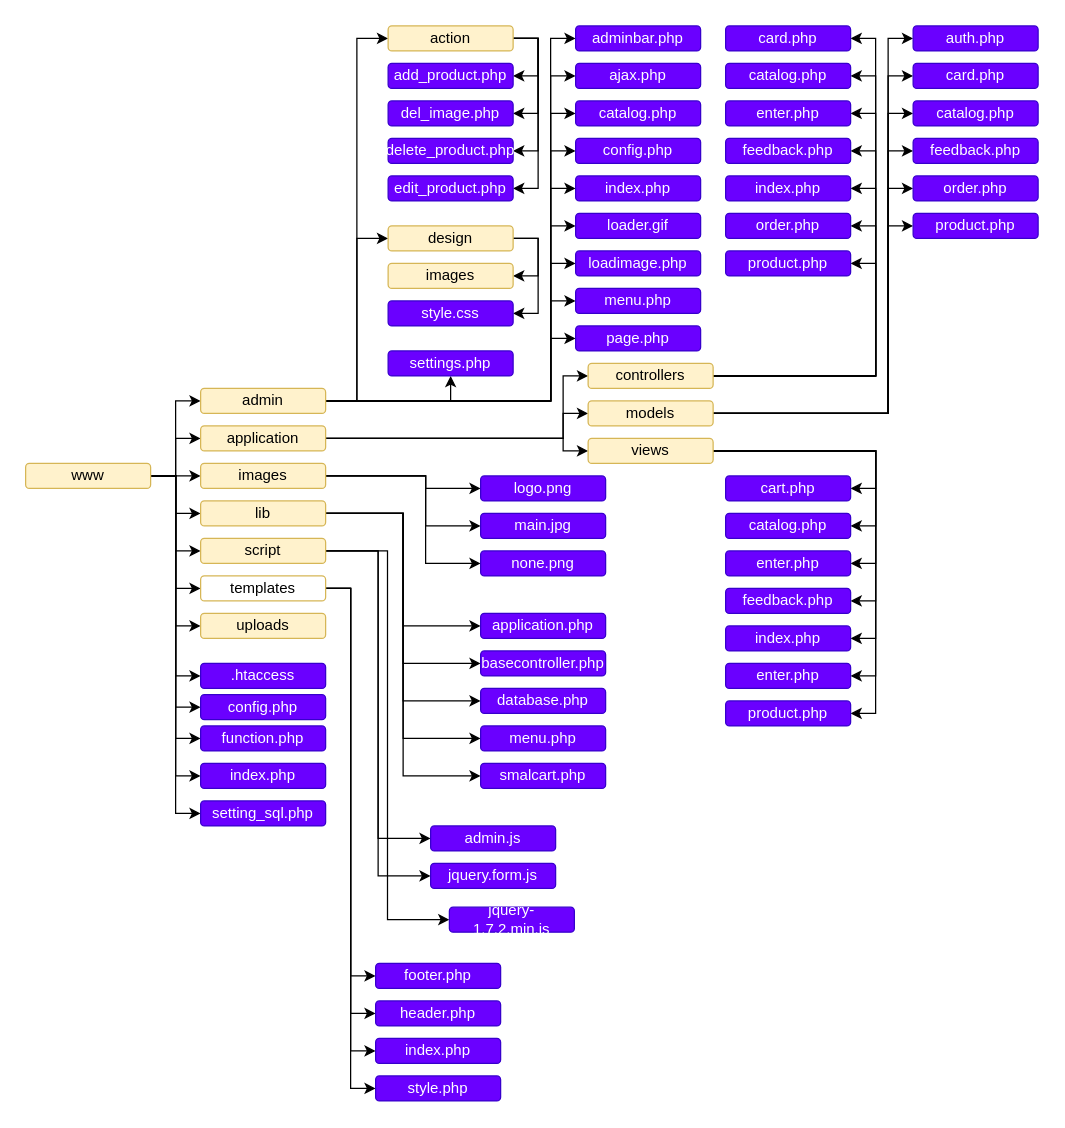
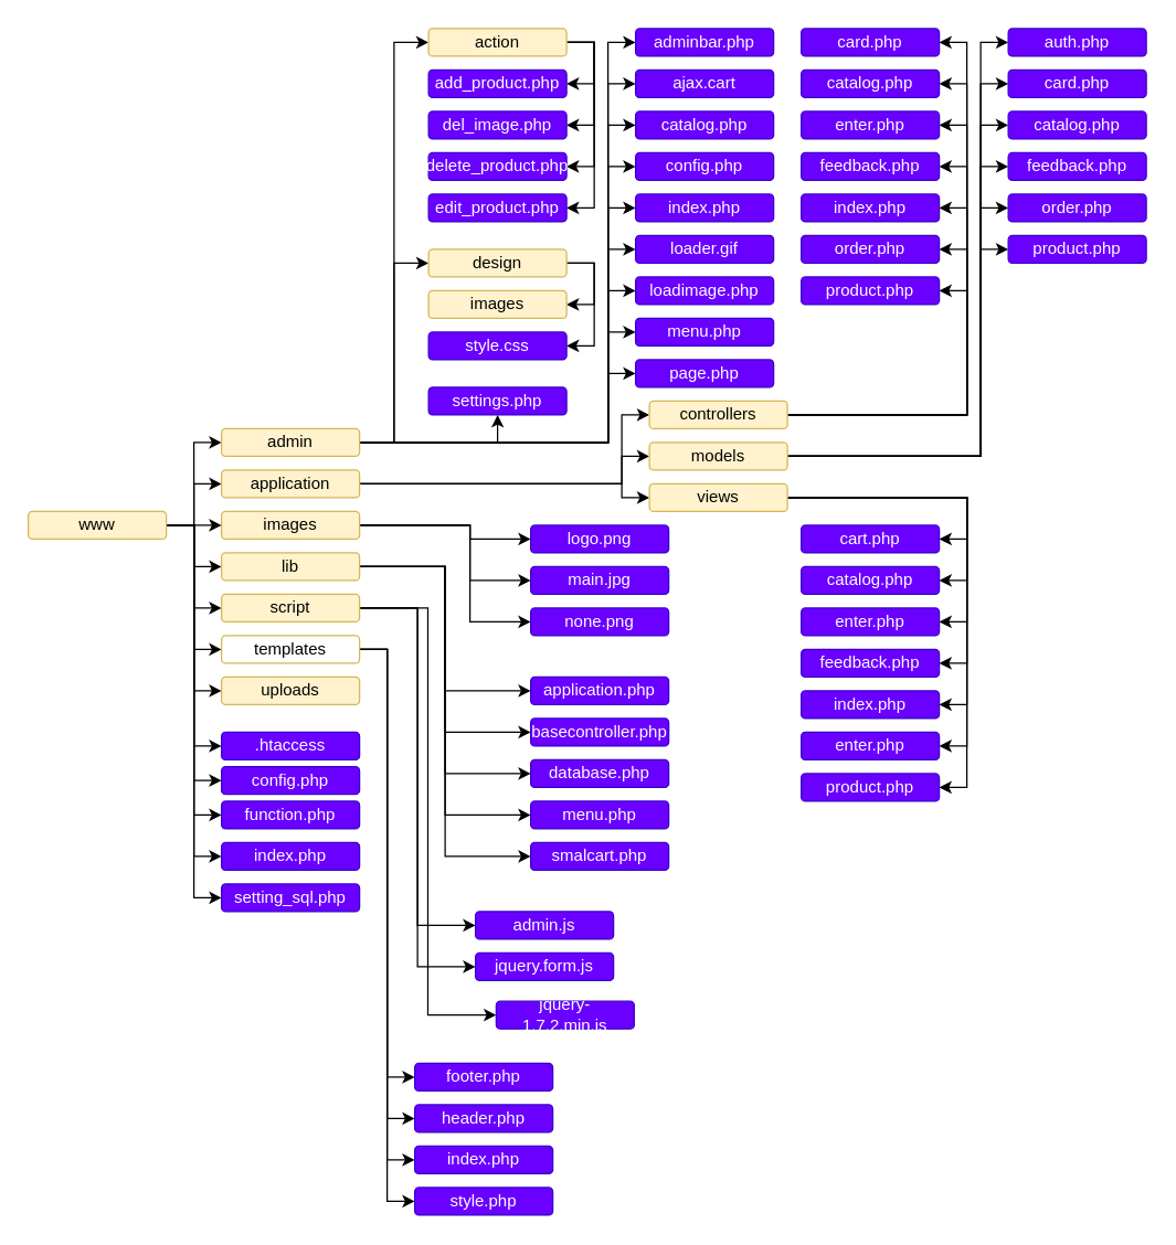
- <mxCell id="67" value="ajax.php" style="rounded=1;whiteSpace=wrap;html=1;fillColor=#6a00ff;fontColor=#ffffff;strokeColor=#3700CC;" vertex="1" parent="1"><mxGeometry x="460" y="50" width="100" height="20" as="geometry" /></mxCell>
+ <mxCell id="67" value="ajax.cart" style="rounded=1;whiteSpace=wrap;html=1;fillColor=#6a00ff;fontColor=#ffffff;strokeColor=#3700CC;" vertex="1" parent="1"><mxGeometry x="460" y="50" width="100" height="20" as="geometry" /></mxCell>
